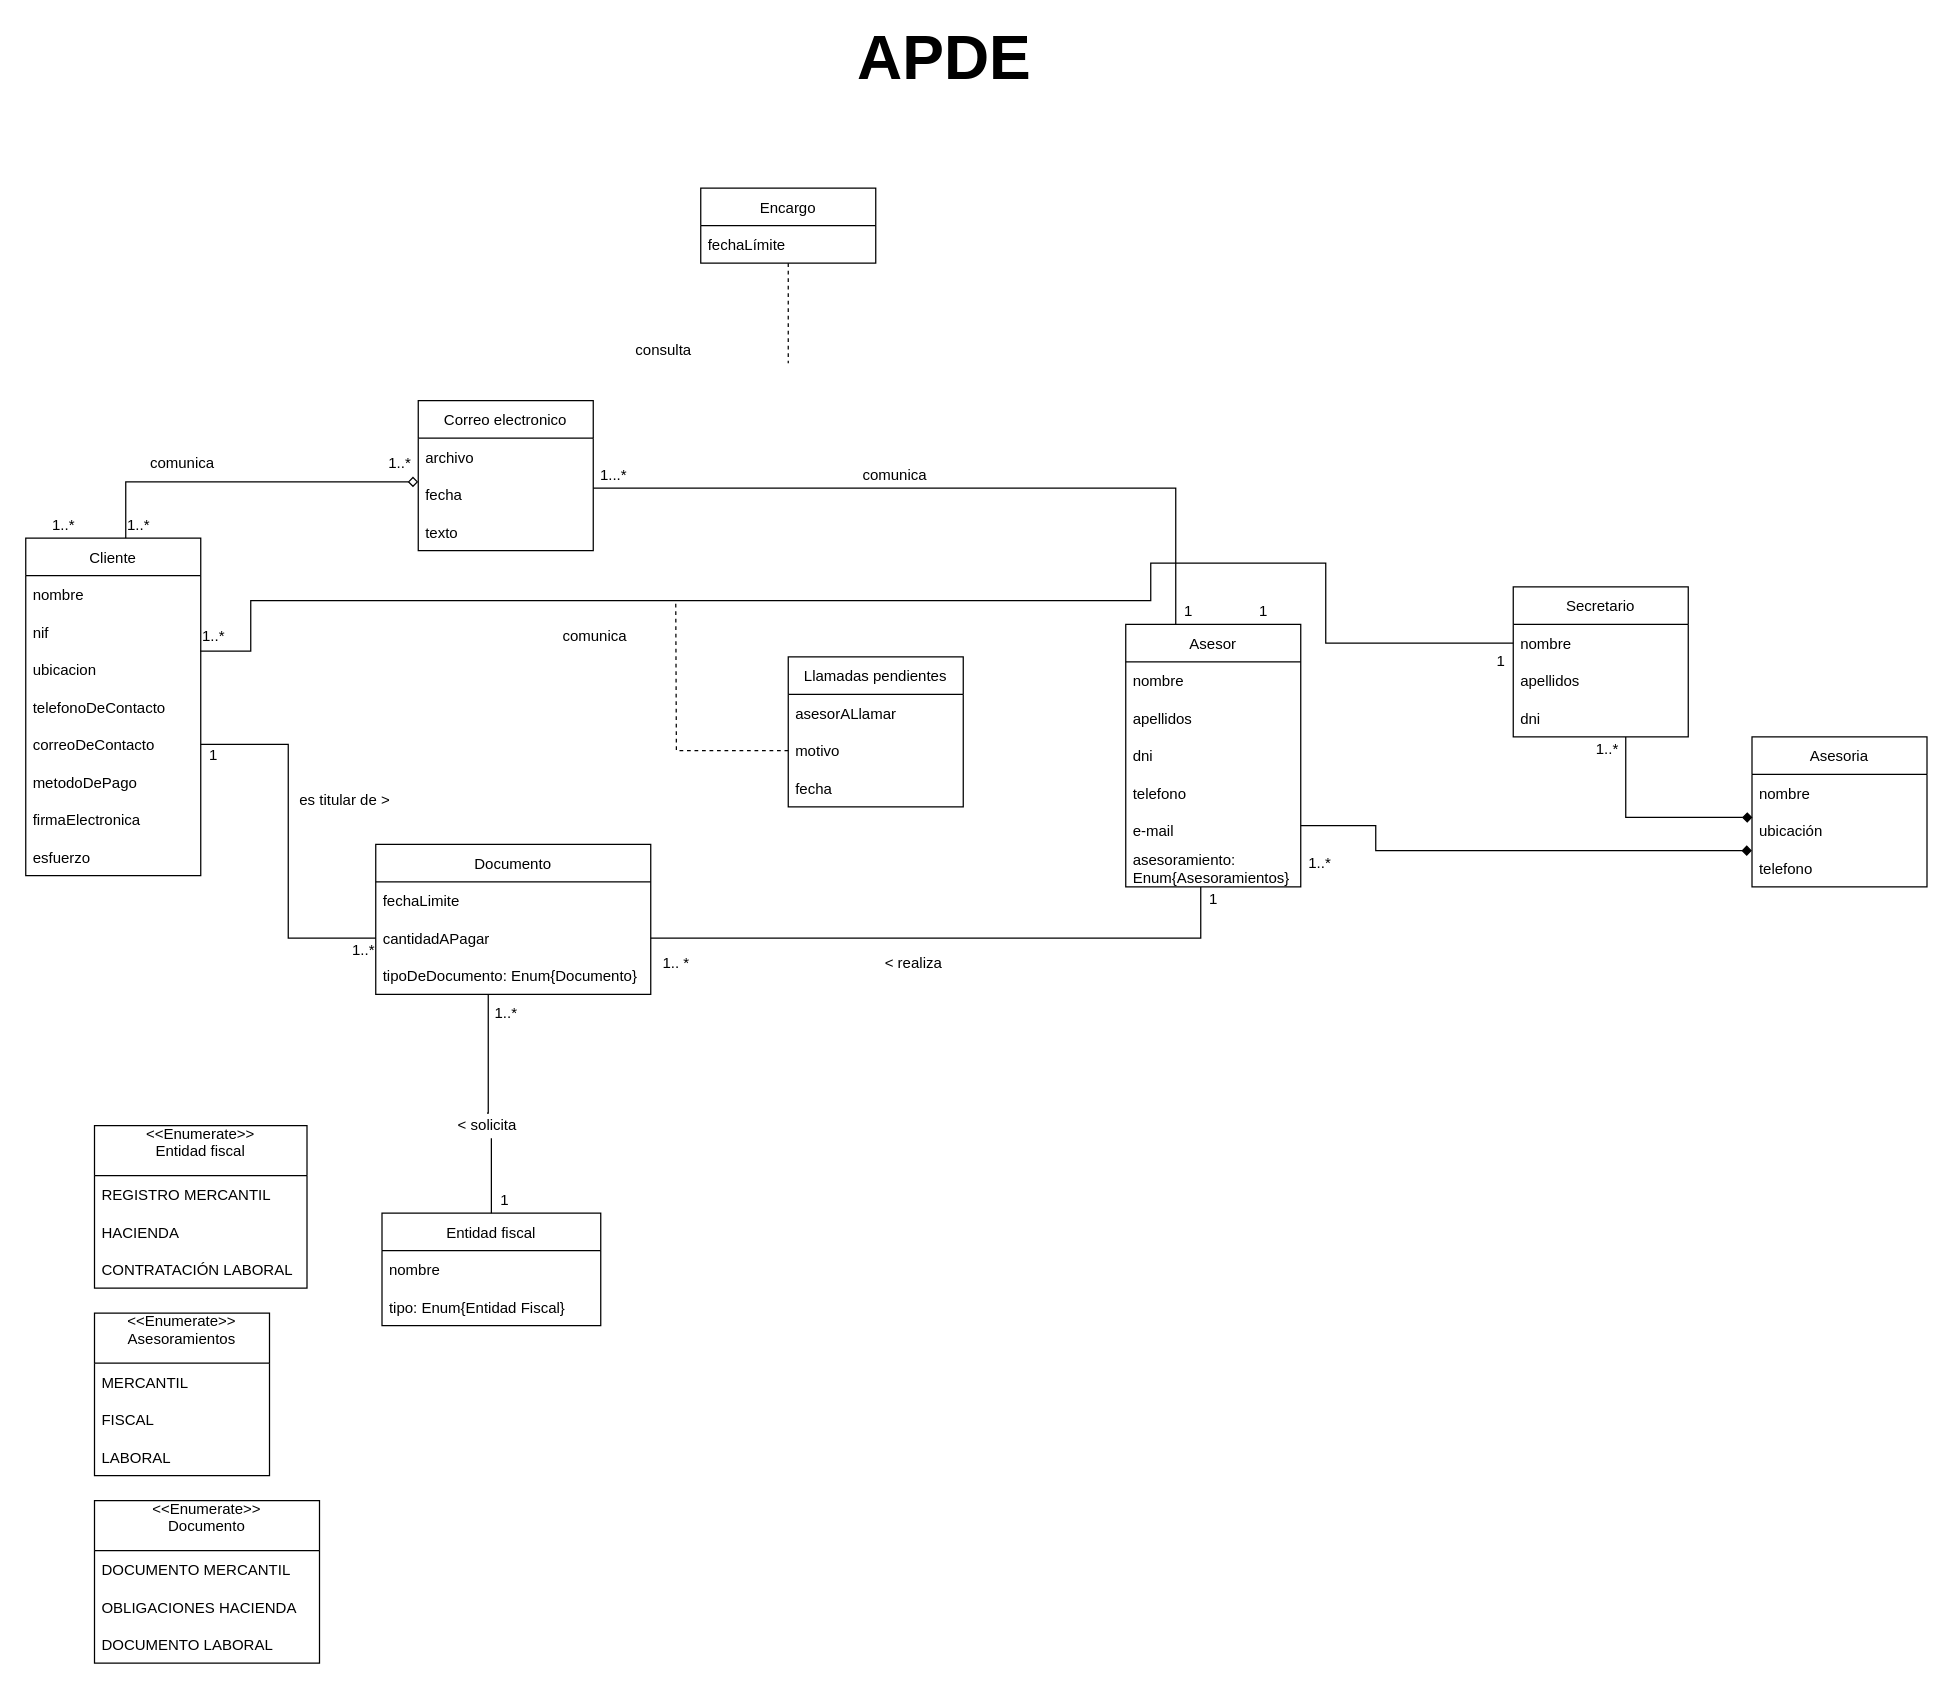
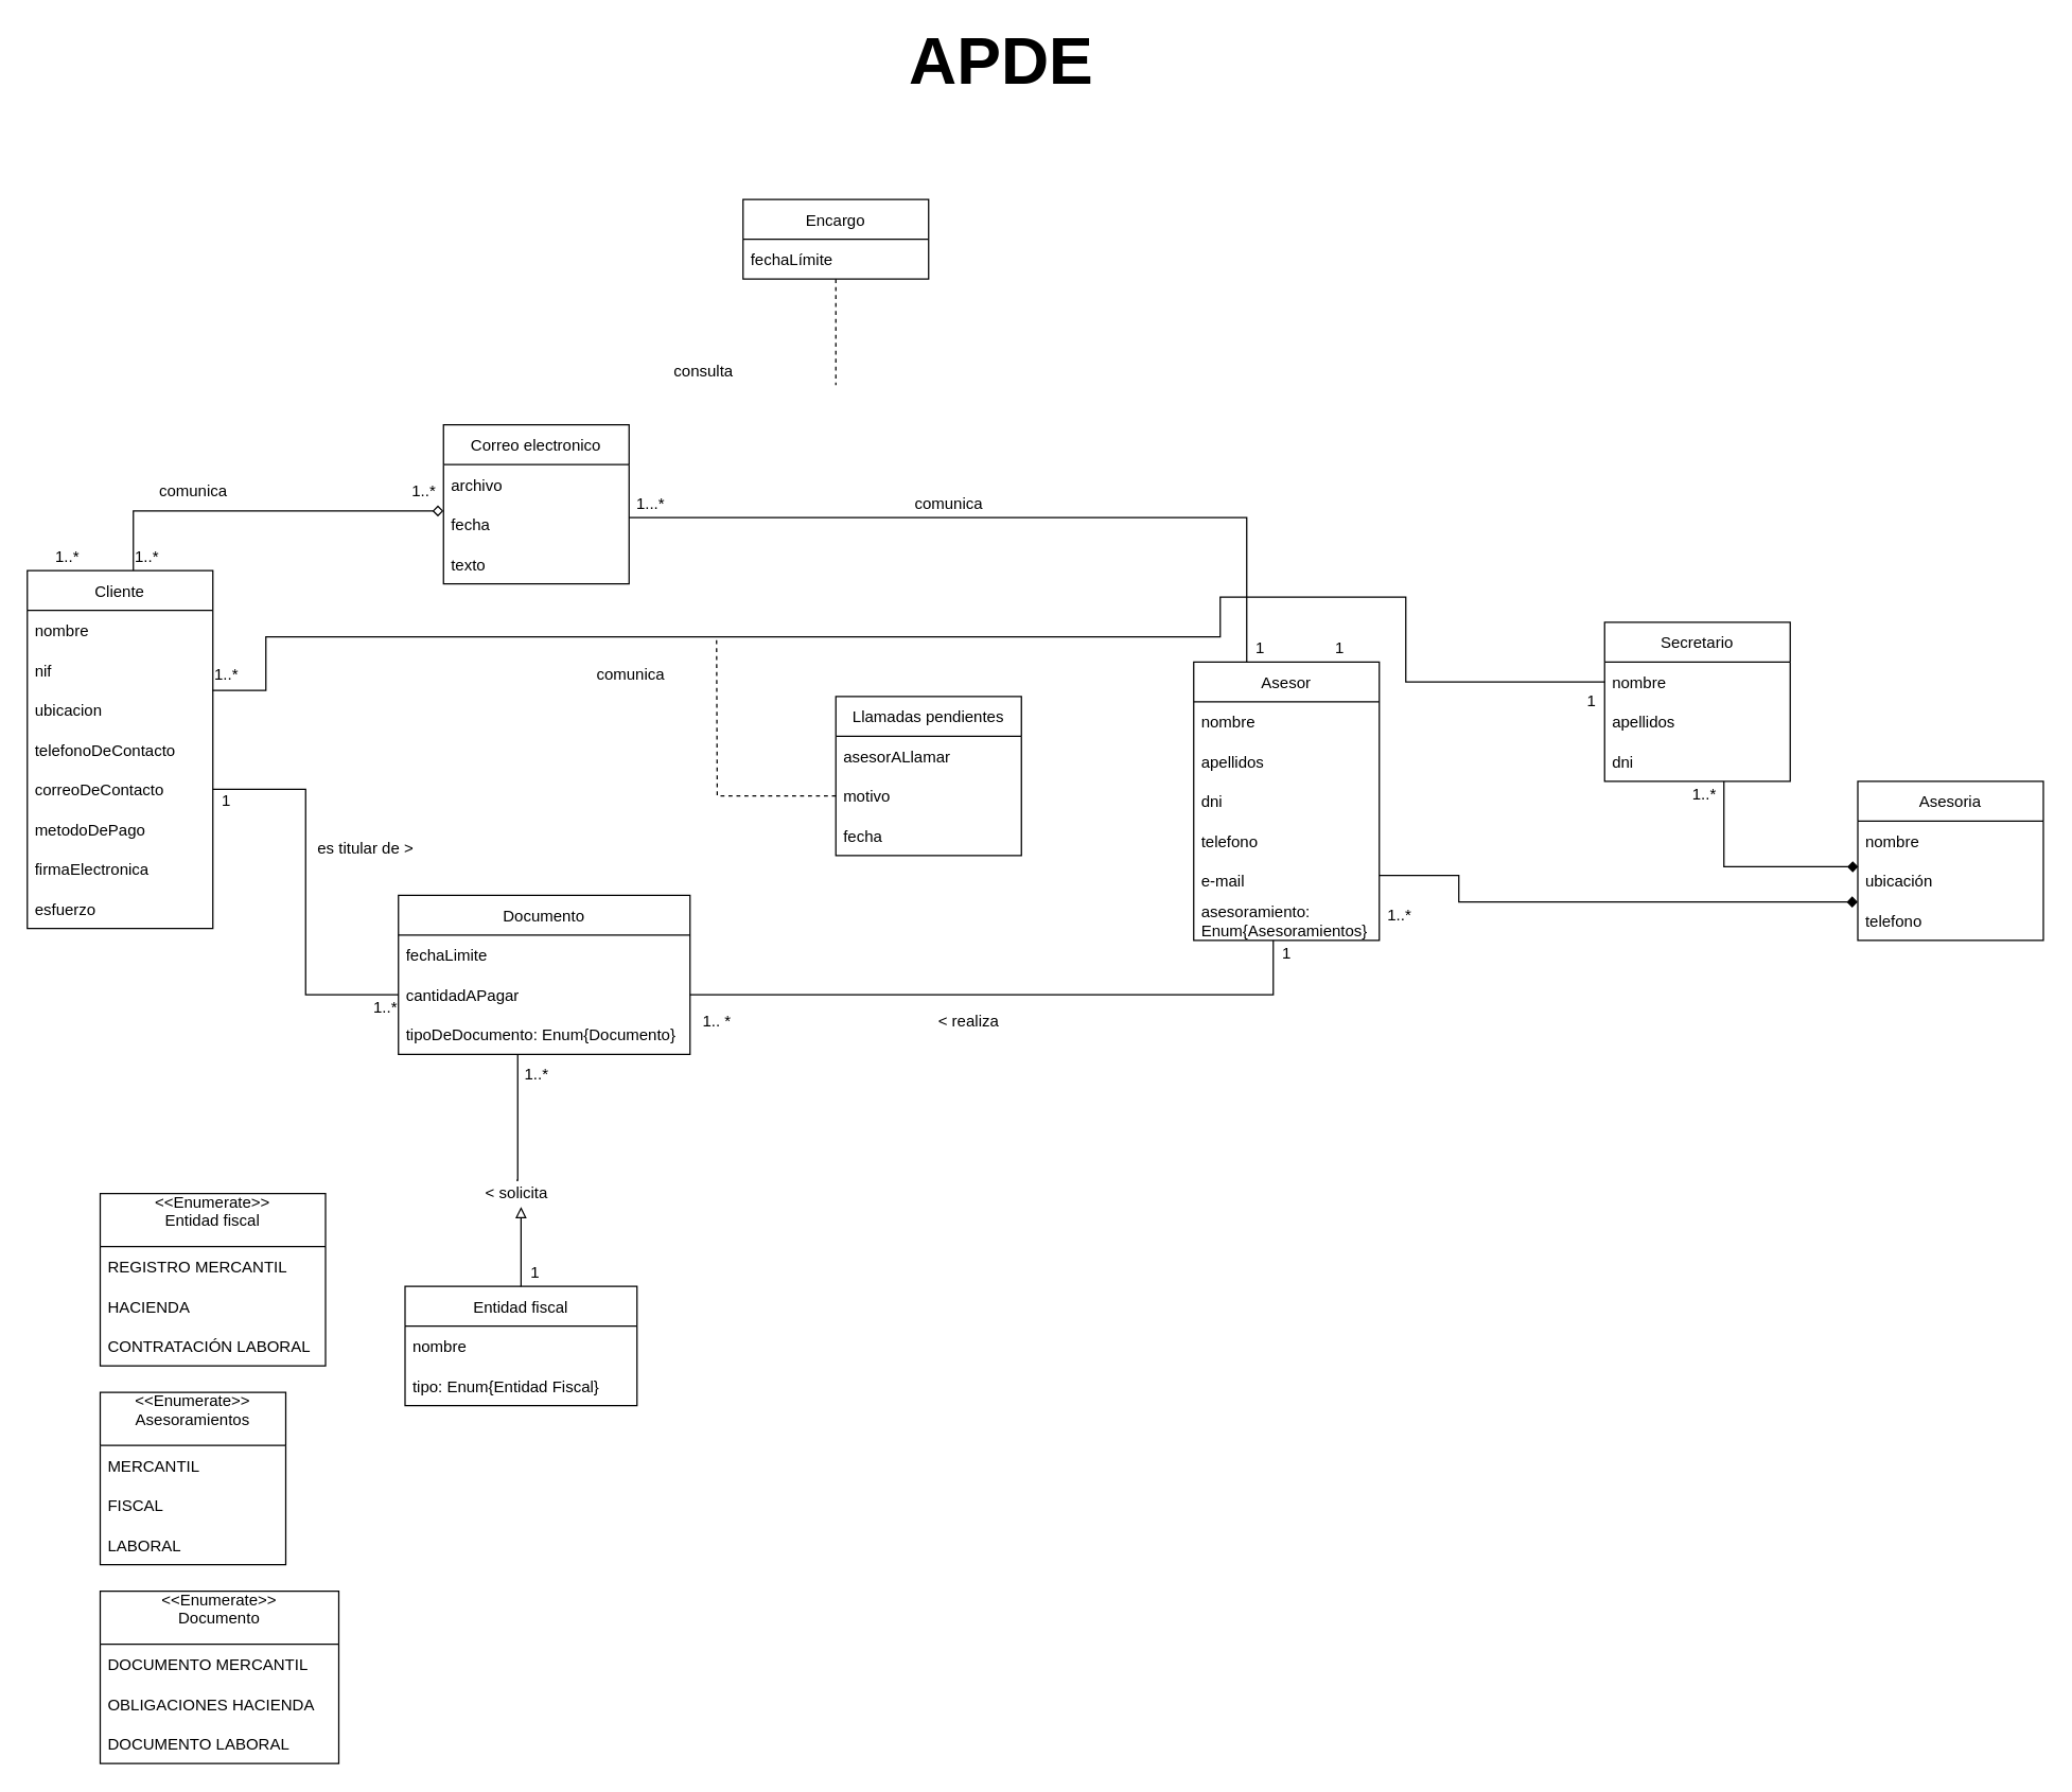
- <mxCell id="41" value="" style="edgeStyle=orthogonalEdgeStyle;rounded=0;orthogonalLoop=1;jettySize=auto;html=1;exitX=0.5;exitY=0;exitDx=0;exitDy=0;startArrow=none;startFill=0;endArrow=none;endFill=0;" parent="1" source="37" target="40" edge="1"><mxGeometry relative="1" as="geometry"><mxPoint x="390" y="915" as="sourcePoint" /><mxPoint x="370.034" y="795" as="targetPoint" /><Array as="points"><mxPoint x="393" y="920" /><mxPoint x="393" y="920" /></Array></mxGeometry></mxCell>
+ <mxCell id="41" value="" style="edgeStyle=orthogonalEdgeStyle;rounded=0;orthogonalLoop=1;jettySize=auto;html=1;exitX=0.5;exitY=0;exitDx=0;exitDy=0;startArrow=none;startFill=0;endArrow=block;endFill=0;" parent="1" source="37" target="40" edge="1"><mxGeometry relative="1" as="geometry"><mxPoint x="390" y="915" as="sourcePoint" /><mxPoint x="370.034" y="795" as="targetPoint" /><Array as="points"><mxPoint x="393" y="920" /><mxPoint x="393" y="920" /></Array></mxGeometry></mxCell>
